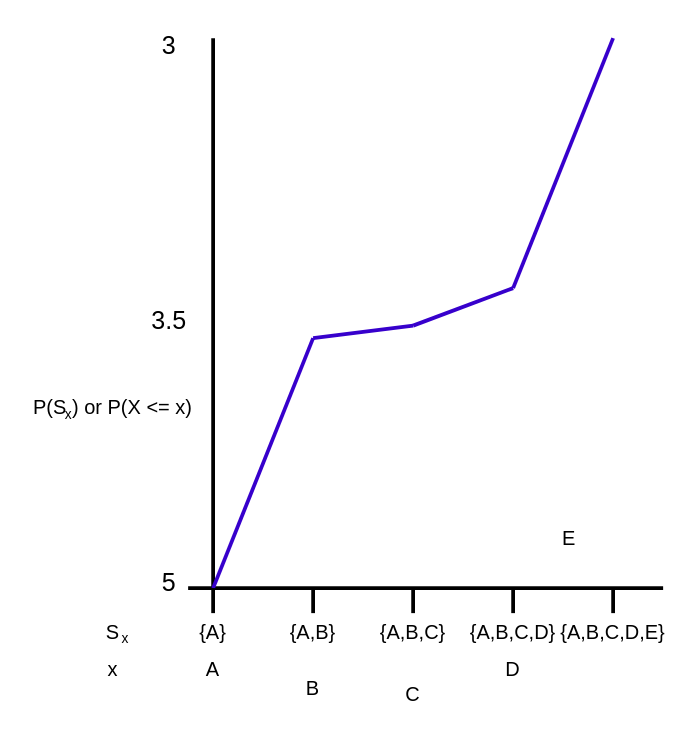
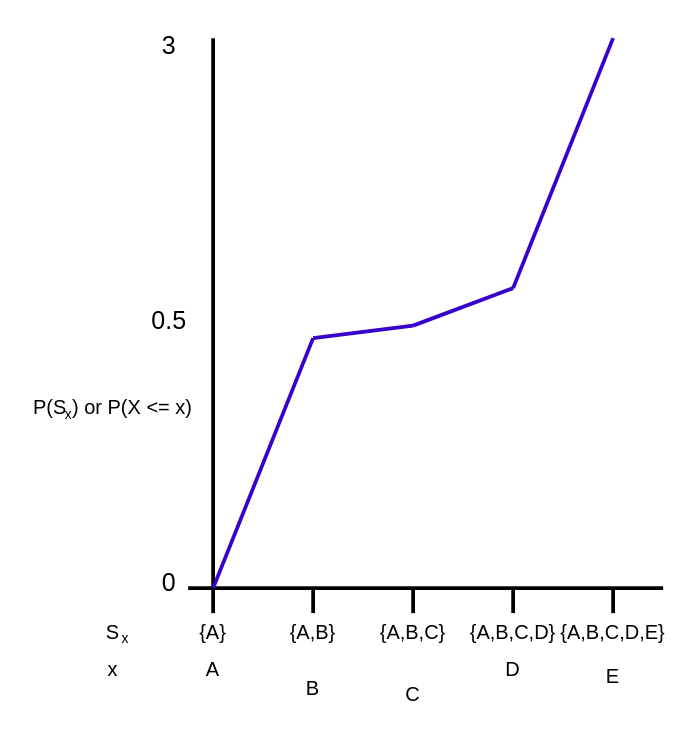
- <mxCell id="10" value="3.5" style="text;html=1;strokeColor=none;fillColor=none;align=center;verticalAlign=middle;whiteSpace=wrap;rounded=0;fontSize=20;" vertex="1" parent="1"><mxGeometry x="120" y="240" width="30" height="30" as="geometry" /></mxCell>
+ <mxCell id="10" value="0.5" style="text;html=1;strokeColor=none;fillColor=none;align=center;verticalAlign=middle;whiteSpace=wrap;rounded=0;fontSize=20;" vertex="1" parent="1"><mxGeometry x="120" y="240" width="30" height="30" as="geometry" /></mxCell>
- <mxCell id="25" value="E" style="text;html=1;strokeColor=none;fillColor=none;align=center;verticalAlign=middle;whiteSpace=wrap;rounded=0;fontSize=16;" vertex="1" parent="1"><mxGeometry x="435" y="415" width="40" height="30" as="geometry" /></mxCell>
+ <mxCell id="25" value="E" style="text;html=1;strokeColor=none;fillColor=none;align=center;verticalAlign=middle;whiteSpace=wrap;rounded=0;fontSize=16;" vertex="1" parent="1"><mxGeometry x="470" y="525" width="40" height="30" as="geometry" /></mxCell>
- <mxCell id="8" value="5" style="text;html=1;strokeColor=none;fillColor=none;align=center;verticalAlign=middle;whiteSpace=wrap;rounded=0;fontSize=20;" vertex="1" parent="1"><mxGeometry x="120" y="450" width="30" height="30" as="geometry" /></mxCell>
+ <mxCell id="8" value="0" style="text;html=1;strokeColor=none;fillColor=none;align=center;verticalAlign=middle;whiteSpace=wrap;rounded=0;fontSize=20;" vertex="1" parent="1"><mxGeometry x="120" y="450" width="30" height="30" as="geometry" /></mxCell>
